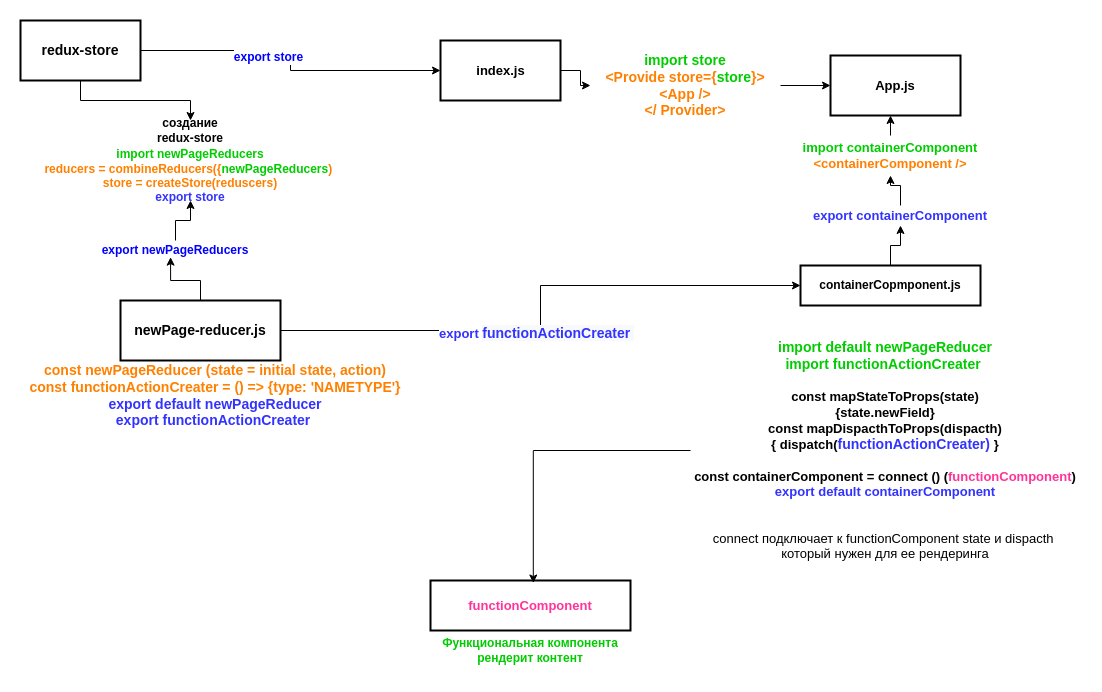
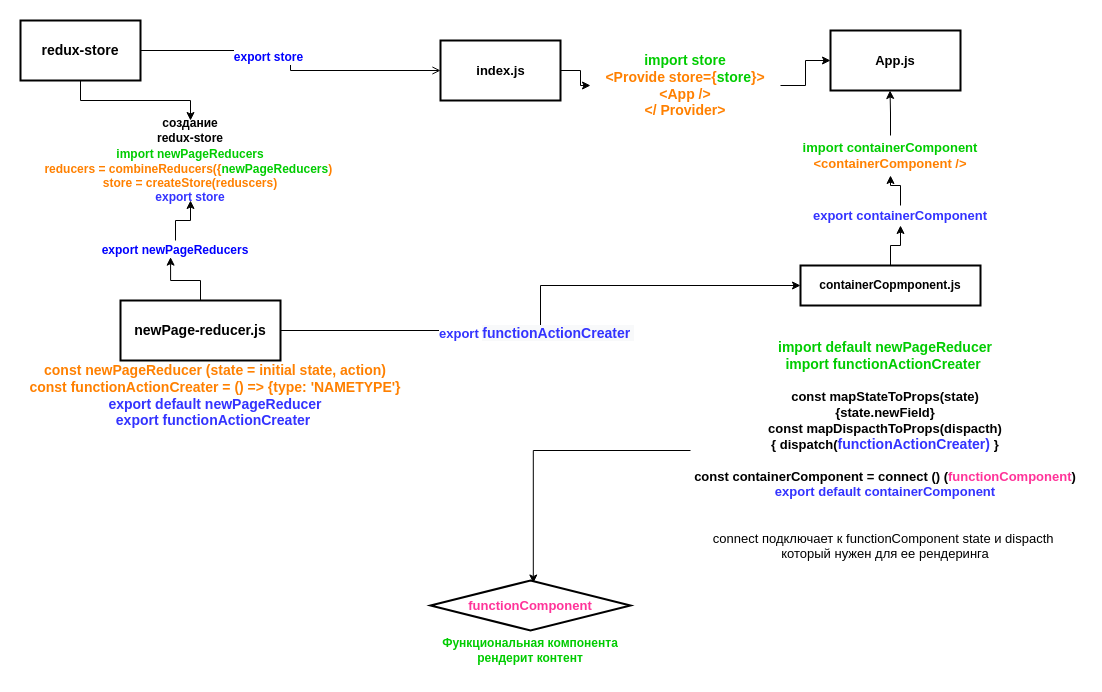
- <mxCell id="3" style="edgeStyle=orthogonalEdgeStyle;rounded=0;orthogonalLoop=1;jettySize=auto;html=1;fontSize=12;fontColor=#0000FF;" edge="1" parent="1" source="5" target="8"><mxGeometry relative="1" as="geometry" /></mxCell>
+ <mxCell id="3" style="edgeStyle=orthogonalEdgeStyle;rounded=0;orthogonalLoop=1;jettySize=auto;html=1;fontSize=12;fontColor=#0000FF;endArrow=open;" edge="1" parent="1" source="5" target="8"><mxGeometry relative="1" as="geometry" /></mxCell>
- <mxCell id="21" value="App.js" style="whiteSpace=wrap;html=1;strokeWidth=2;fontSize=13;fontStyle=1" vertex="1" parent="1"><mxGeometry x="830" y="55" width="130" height="60" as="geometry" /></mxCell>
+ <mxCell id="21" value="App.js" style="whiteSpace=wrap;html=1;strokeWidth=2;fontSize=13;fontStyle=1" vertex="1" parent="1"><mxGeometry x="830" y="30" width="130" height="60" as="geometry" /></mxCell>
- <mxCell id="18" value="&lt;font color=&quot;#ff3399&quot; size=&quot;1&quot;&gt;&lt;b style=&quot;font-size: 13px&quot;&gt;functionComponent&lt;/b&gt;&lt;/font&gt;" style="rounded=0;whiteSpace=wrap;html=1;strokeWidth=2;fontSize=12;" vertex="1" parent="1"><mxGeometry x="430" y="580" width="200" height="50" as="geometry" /></mxCell>
+ <mxCell id="18" value="&lt;font color=&quot;#ff3399&quot; size=&quot;1&quot;&gt;&lt;b style=&quot;font-size: 13px&quot;&gt;functionComponent&lt;/b&gt;&lt;/font&gt;" style="rhombus;whiteSpace=wrap;html=1;strokeWidth=2;fontSize=12;" vertex="1" parent="1"><mxGeometry x="430" y="580" width="200" height="50" as="geometry" /></mxCell>
